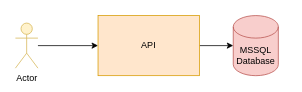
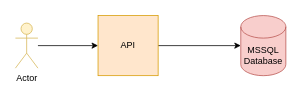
- <mxCell id="3" value="API" style="whiteSpace=wrap;html=1;aspect=fixed;fillColor=#ffe6cc;strokeColor=#d79b00;" vertex="1" parent="1"><mxGeometry x="130" y="20" width="135" height="80" as="geometry" /></mxCell>
+ <mxCell id="3" value="API" style="whiteSpace=wrap;html=1;aspect=fixed;fillColor=#ffe6cc;strokeColor=#d79b00;" vertex="1" parent="1"><mxGeometry x="130" y="20" width="80" height="80" as="geometry" /></mxCell>
- <mxCell id="4" value="MSSQL Database" style="shape=cylinder3;whiteSpace=wrap;html=1;boundedLbl=1;backgroundOutline=1;size=15;fillColor=#f8cecc;strokeColor=#b85450;" vertex="1" parent="1"><mxGeometry x="310" y="20" width="60" height="80" as="geometry" /></mxCell>
+ <mxCell id="4" value="MSSQL Database" style="shape=cylinder3;whiteSpace=wrap;html=1;boundedLbl=1;backgroundOutline=1;size=15;fillColor=#f8cecc;strokeColor=#b85450;" vertex="1" parent="1"><mxGeometry x="320" y="20" width="60" height="80" as="geometry" /></mxCell>
